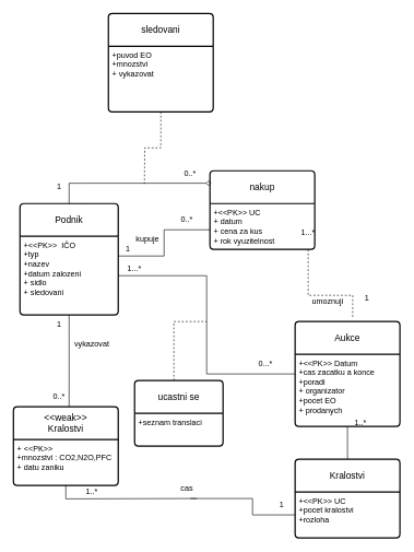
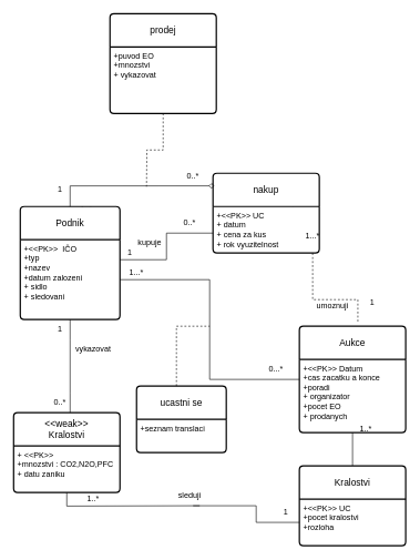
- <mxCell id="8" value="sledovani" style="swimlane;childLayout=stackLayout;horizontal=1;startSize=50;horizontalStack=0;rounded=1;fontSize=14;fontStyle=0;strokeWidth=2;resizeParent=0;resizeLast=1;shadow=0;dashed=0;align=center;arcSize=4;whiteSpace=wrap;html=1;" parent="1" vertex="1"><mxGeometry x="165" y="20" width="160" height="150" as="geometry" /></mxCell>
+ <mxCell id="8" value="prodej" style="swimlane;childLayout=stackLayout;horizontal=1;startSize=50;horizontalStack=0;rounded=1;fontSize=14;fontStyle=0;strokeWidth=2;resizeParent=0;resizeLast=1;shadow=0;dashed=0;align=center;arcSize=4;whiteSpace=wrap;html=1;" parent="1" vertex="1"><mxGeometry x="165" y="20" width="160" height="150" as="geometry" /></mxCell>
- <mxCell id="45" value="0...*" style="text;html=1;align=center;verticalAlign=middle;whiteSpace=wrap;rounded=0;" parent="1" vertex="1"><mxGeometry x="370" y="540" width="70" height="30" as="geometry" /></mxCell>
+ <mxCell id="45" value="0...*" style="text;html=1;align=center;verticalAlign=middle;whiteSpace=wrap;rounded=0;" parent="1" vertex="1"><mxGeometry x="380" y="540" width="70" height="30" as="geometry" /></mxCell>
- <mxCell id="42" value="cas" style="text;html=1;align=center;verticalAlign=middle;whiteSpace=wrap;rounded=0;" vertex="1" parent="1"><mxGeometry x="255" y="730" width="60" height="30" as="geometry" /></mxCell>
+ <mxCell id="42" value="sleduji" style="text;html=1;align=center;verticalAlign=middle;whiteSpace=wrap;rounded=0;" vertex="1" parent="1"><mxGeometry x="255" y="730" width="60" height="30" as="geometry" /></mxCell>
